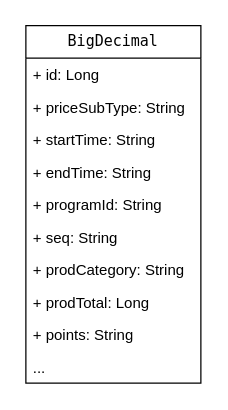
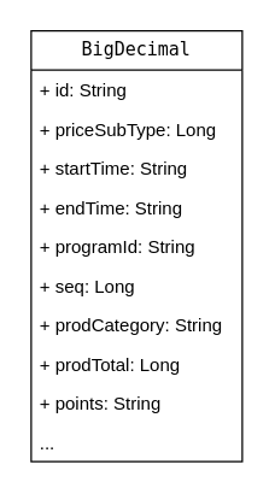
- <mxCell id="3" value="+ id&lt;span style=&quot;background-color: initial;&quot;&gt;: Long&lt;/span&gt;" style="text;strokeColor=none;fillColor=none;align=left;verticalAlign=top;spacingLeft=4;spacingRight=4;overflow=hidden;rotatable=0;points=[[0,0.5],[1,0.5]];portConstraint=eastwest;whiteSpace=wrap;html=1;" vertex="1" parent="2"><mxGeometry y="26" width="140" height="26" as="geometry" /></mxCell>
+ <mxCell id="3" value="+ id&lt;span style=&quot;background-color: initial;&quot;&gt;: String&lt;/span&gt;" style="text;strokeColor=none;fillColor=none;align=left;verticalAlign=top;spacingLeft=4;spacingRight=4;overflow=hidden;rotatable=0;points=[[0,0.5],[1,0.5]];portConstraint=eastwest;whiteSpace=wrap;html=1;" vertex="1" parent="2"><mxGeometry y="26" width="140" height="26" as="geometry" /></mxCell>
- <mxCell id="4" value="+ priceSubType&lt;span style=&quot;background-color: initial;&quot;&gt;: String&lt;/span&gt;" style="text;strokeColor=none;fillColor=none;align=left;verticalAlign=top;spacingLeft=4;spacingRight=4;overflow=hidden;rotatable=0;points=[[0,0.5],[1,0.5]];portConstraint=eastwest;whiteSpace=wrap;html=1;" vertex="1" parent="2"><mxGeometry y="52" width="140" height="26" as="geometry" /></mxCell>
+ <mxCell id="4" value="+ priceSubType&lt;span style=&quot;background-color: initial;&quot;&gt;: Long&lt;/span&gt;" style="text;strokeColor=none;fillColor=none;align=left;verticalAlign=top;spacingLeft=4;spacingRight=4;overflow=hidden;rotatable=0;points=[[0,0.5],[1,0.5]];portConstraint=eastwest;whiteSpace=wrap;html=1;" vertex="1" parent="2"><mxGeometry y="52" width="140" height="26" as="geometry" /></mxCell>
- <mxCell id="8" value="+&amp;nbsp;seq&lt;span style=&quot;background-color: initial;&quot;&gt;: String&lt;/span&gt;" style="text;strokeColor=none;fillColor=none;align=left;verticalAlign=top;spacingLeft=4;spacingRight=4;overflow=hidden;rotatable=0;points=[[0,0.5],[1,0.5]];portConstraint=eastwest;whiteSpace=wrap;html=1;" vertex="1" parent="2"><mxGeometry y="156" width="140" height="26" as="geometry" /></mxCell>
+ <mxCell id="8" value="+&amp;nbsp;seq&lt;span style=&quot;background-color: initial;&quot;&gt;: Long&lt;/span&gt;" style="text;strokeColor=none;fillColor=none;align=left;verticalAlign=top;spacingLeft=4;spacingRight=4;overflow=hidden;rotatable=0;points=[[0,0.5],[1,0.5]];portConstraint=eastwest;whiteSpace=wrap;html=1;" vertex="1" parent="2"><mxGeometry y="156" width="140" height="26" as="geometry" /></mxCell>
